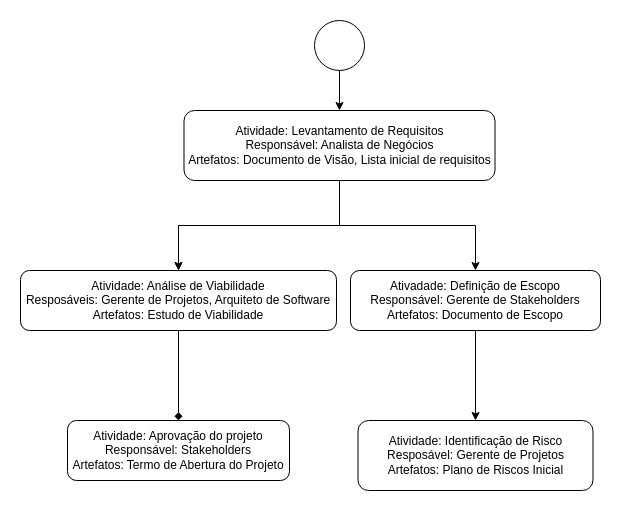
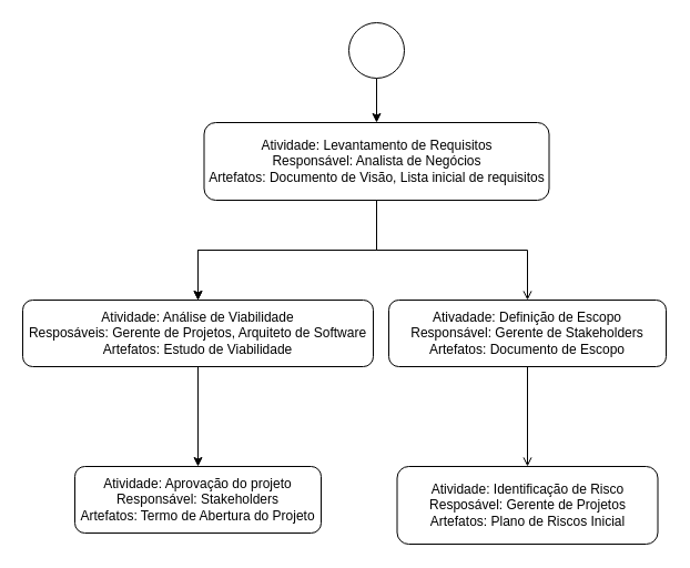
- <mxCell id="6" value="" style="edgeStyle=orthogonalEdgeStyle;rounded=0;orthogonalLoop=1;jettySize=auto;html=1;" parent="1" source="7" target="11" edge="1"><mxGeometry relative="1" as="geometry" /></mxCell>
+ <mxCell id="6" value="" style="edgeStyle=orthogonalEdgeStyle;rounded=0;orthogonalLoop=1;jettySize=auto;html=1;endArrow=open;" parent="1" source="7" target="11" edge="1"><mxGeometry relative="1" as="geometry" /></mxCell>
- <mxCell id="8" value="" style="edgeStyle=orthogonalEdgeStyle;rounded=0;orthogonalLoop=1;jettySize=auto;html=1;endArrow=diamond;" parent="1" source="9" target="12" edge="1"><mxGeometry relative="1" as="geometry" /></mxCell>
+ <mxCell id="8" value="" style="edgeStyle=orthogonalEdgeStyle;rounded=0;orthogonalLoop=1;jettySize=auto;html=1;" parent="1" source="9" target="12" edge="1"><mxGeometry relative="1" as="geometry" /></mxCell>
- <mxCell id="10" value="" style="edgeStyle=orthogonalEdgeStyle;rounded=0;orthogonalLoop=1;jettySize=auto;html=1;" parent="1" source="11" target="13" edge="1"><mxGeometry relative="1" as="geometry" /></mxCell>
+ <mxCell id="10" value="" style="edgeStyle=orthogonalEdgeStyle;rounded=0;orthogonalLoop=1;jettySize=auto;html=1;endArrow=open;" parent="1" source="11" target="13" edge="1"><mxGeometry relative="1" as="geometry" /></mxCell>
